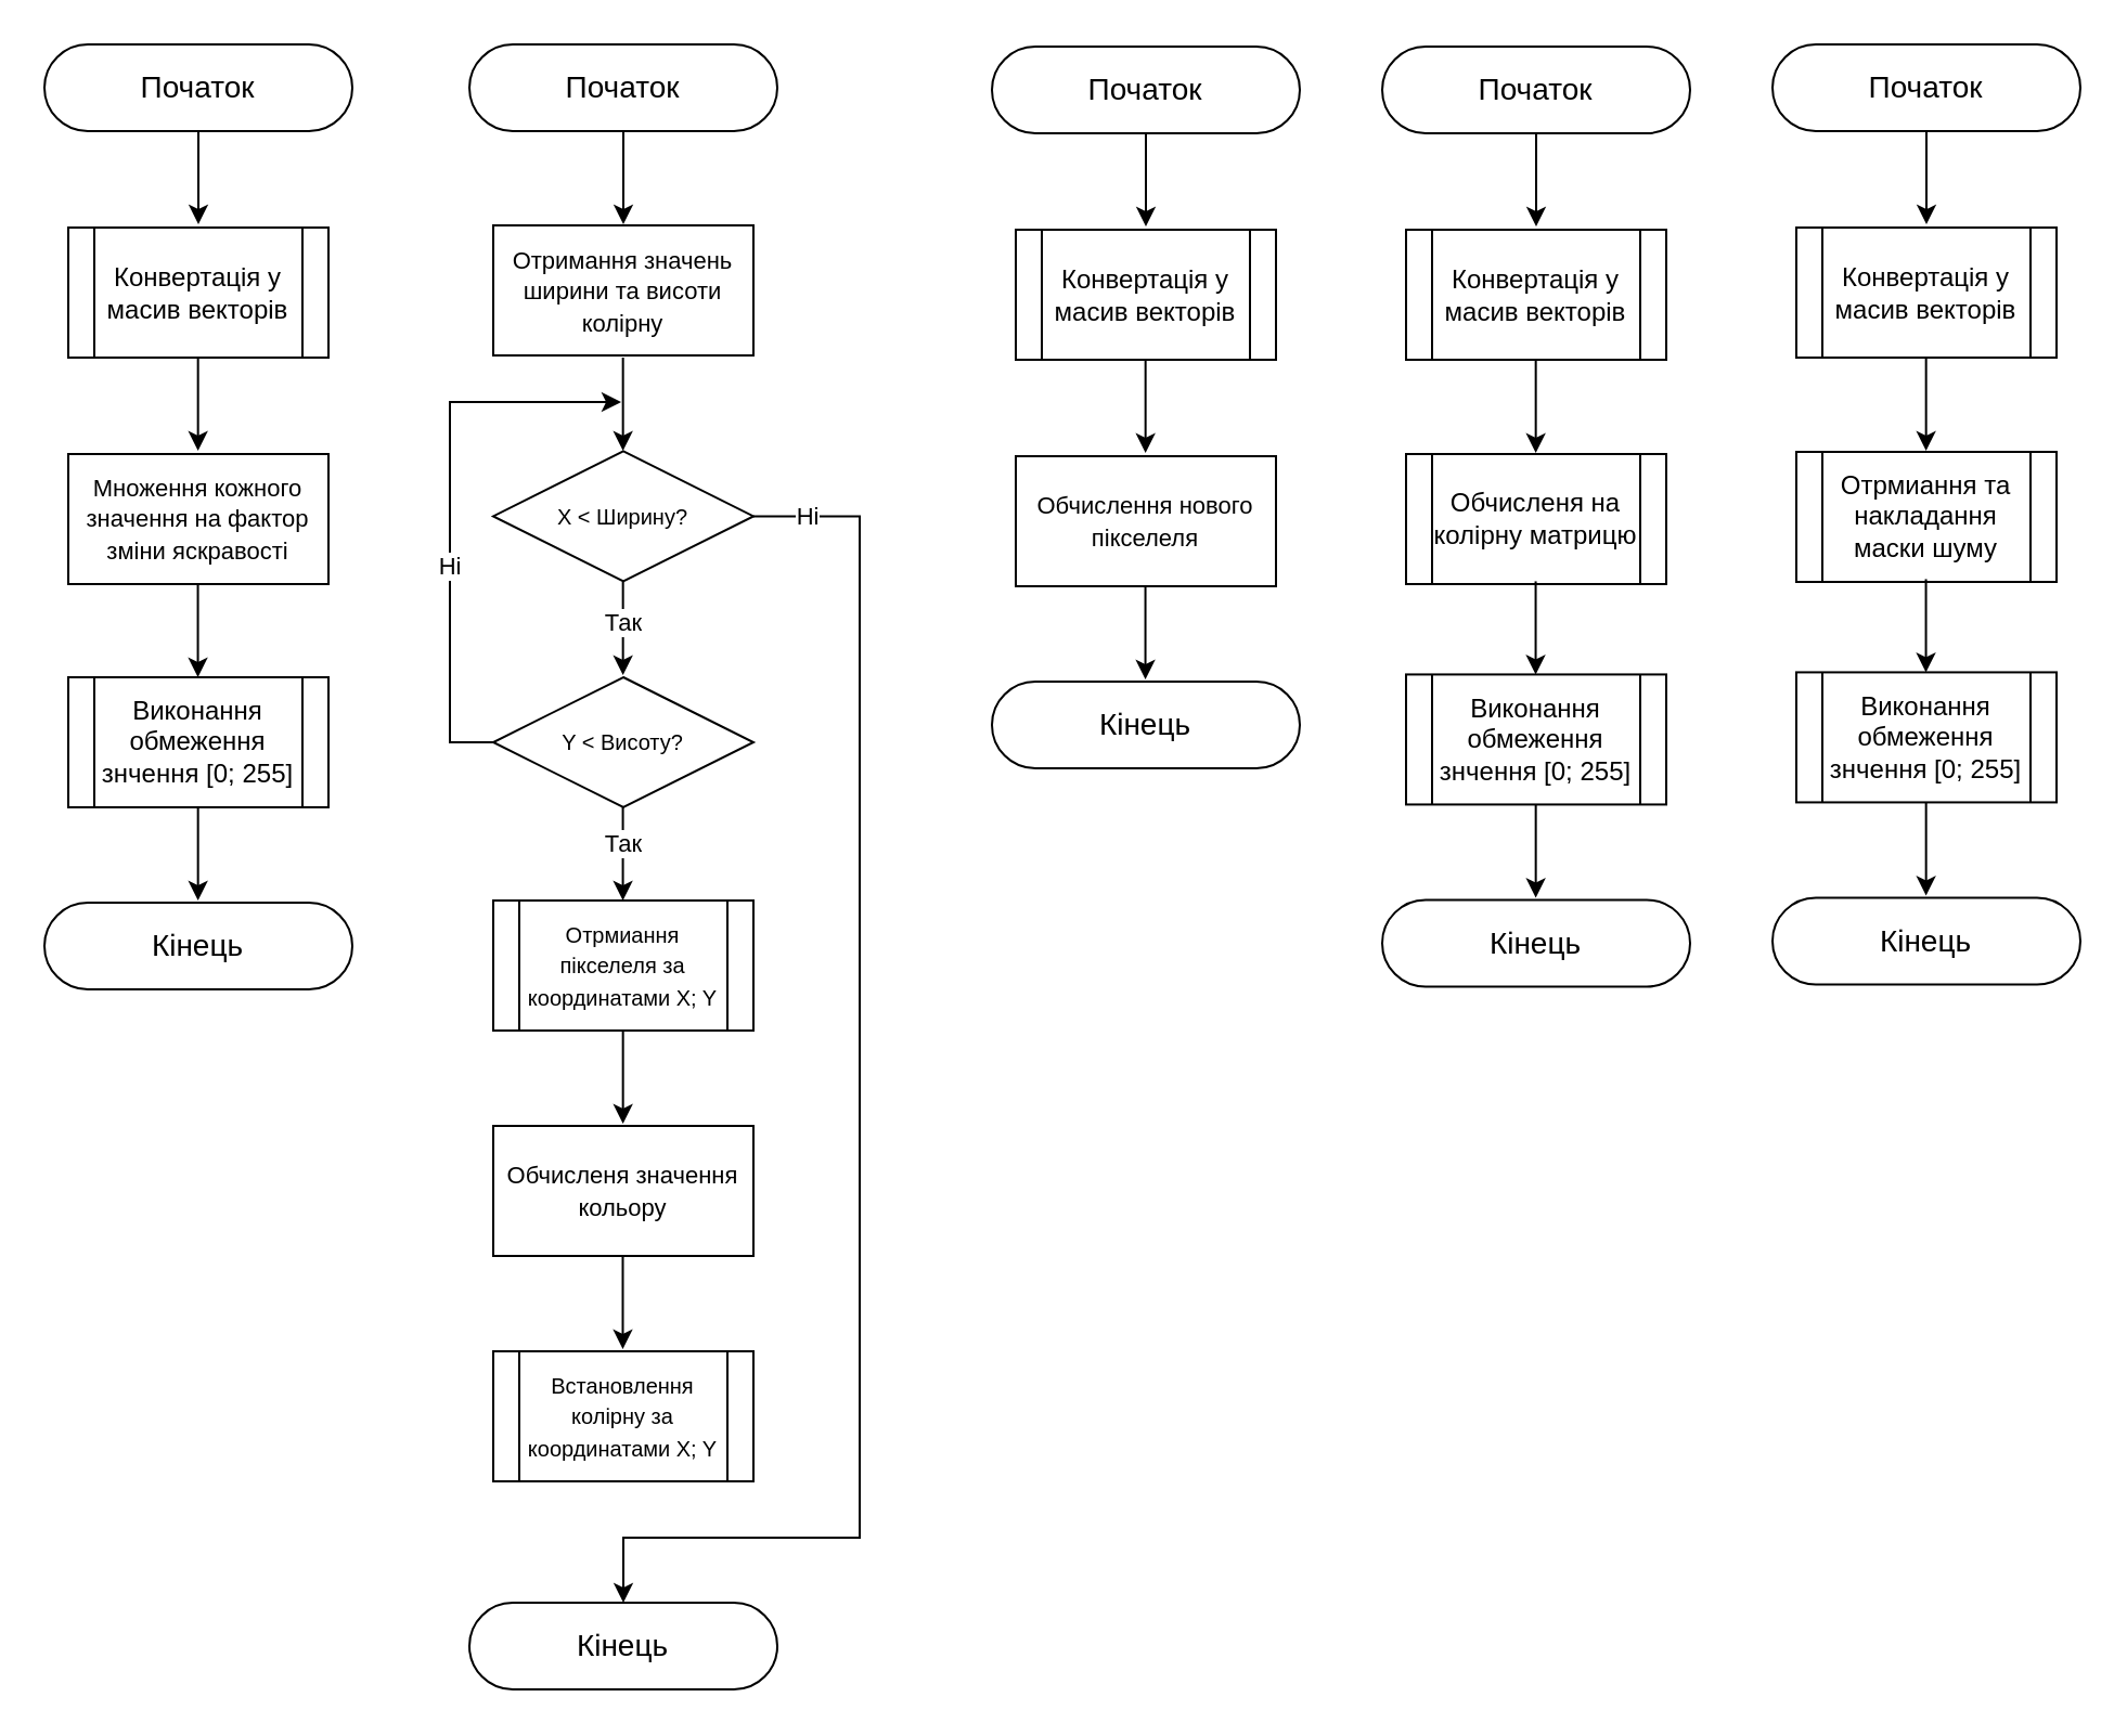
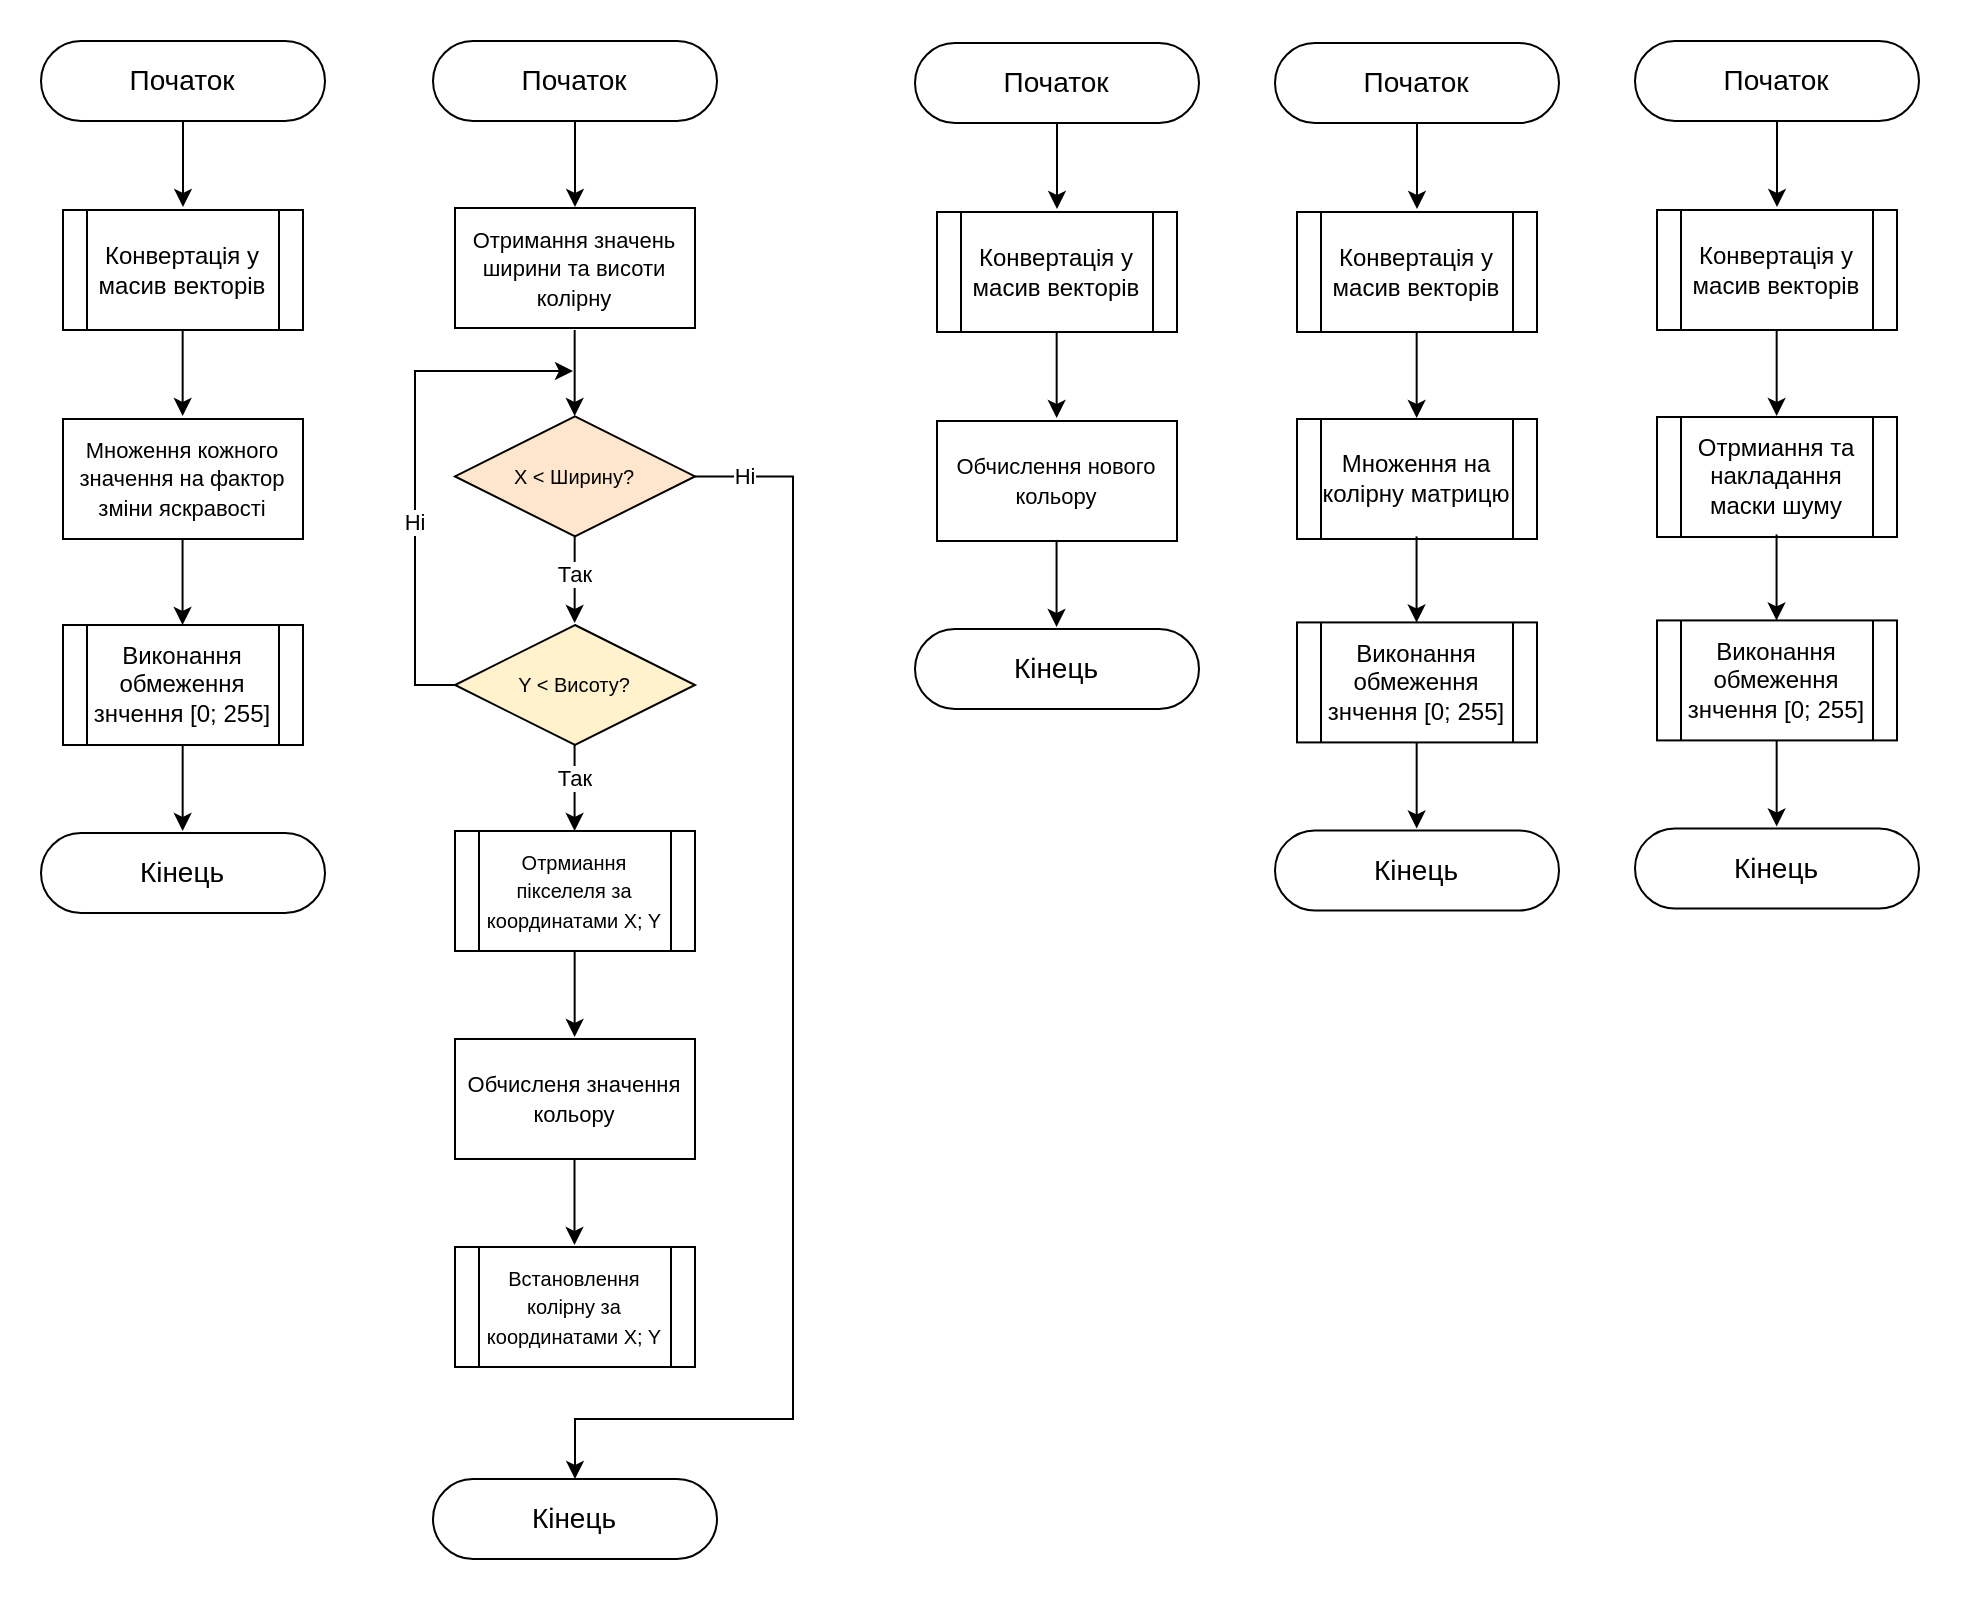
- <mxCell id="18" value="&lt;span style=&quot;font-size: 10px;&quot;&gt;X &amp;lt; Ширину?&lt;/span&gt;" style="rhombus;whiteSpace=wrap;html=1;" vertex="1" parent="1"><mxGeometry x="227" y="207.71" width="120" height="60" as="geometry" /></mxCell>
+ <mxCell id="18" value="&lt;span style=&quot;font-size: 10px;&quot;&gt;X &amp;lt; Ширину?&lt;/span&gt;" style="rhombus;whiteSpace=wrap;html=1;fillColor=#ffe6cc;" vertex="1" parent="1"><mxGeometry x="227" y="207.71" width="120" height="60" as="geometry" /></mxCell>
- <mxCell id="42" value="Обчисленя на колірну матрицю" style="shape=process;whiteSpace=wrap;html=1;backgroundOutline=1;" vertex="1" parent="1"><mxGeometry x="648" y="209" width="120" height="60" as="geometry" /></mxCell>
+ <mxCell id="42" value="Множення на колірну матрицю" style="shape=process;whiteSpace=wrap;html=1;backgroundOutline=1;" vertex="1" parent="1"><mxGeometry x="648" y="209" width="120" height="60" as="geometry" /></mxCell>
- <mxCell id="33" value="&lt;font style=&quot;font-size: 11px;&quot;&gt;Обчислення нового пікселеля&lt;/font&gt;" style="rounded=0;whiteSpace=wrap;html=1;" vertex="1" parent="1"><mxGeometry x="468" y="210" width="120" height="60" as="geometry" /></mxCell>
+ <mxCell id="33" value="&lt;font style=&quot;font-size: 11px;&quot;&gt;Обчислення нового кольору&lt;/font&gt;" style="rounded=0;whiteSpace=wrap;html=1;" vertex="1" parent="1"><mxGeometry x="468" y="210" width="120" height="60" as="geometry" /></mxCell>
- <mxCell id="23" value="&lt;span style=&quot;font-size: 10px;&quot;&gt;Y &amp;lt; Висоту?&lt;/span&gt;" style="rhombus;whiteSpace=wrap;html=1;" vertex="1" parent="1"><mxGeometry x="227" y="312" width="120" height="60" as="geometry" /></mxCell>
+ <mxCell id="23" value="&lt;span style=&quot;font-size: 10px;&quot;&gt;Y &amp;lt; Висоту?&lt;/span&gt;" style="rhombus;whiteSpace=wrap;html=1;fillColor=#fff2cc;" vertex="1" parent="1"><mxGeometry x="227" y="312" width="120" height="60" as="geometry" /></mxCell>
